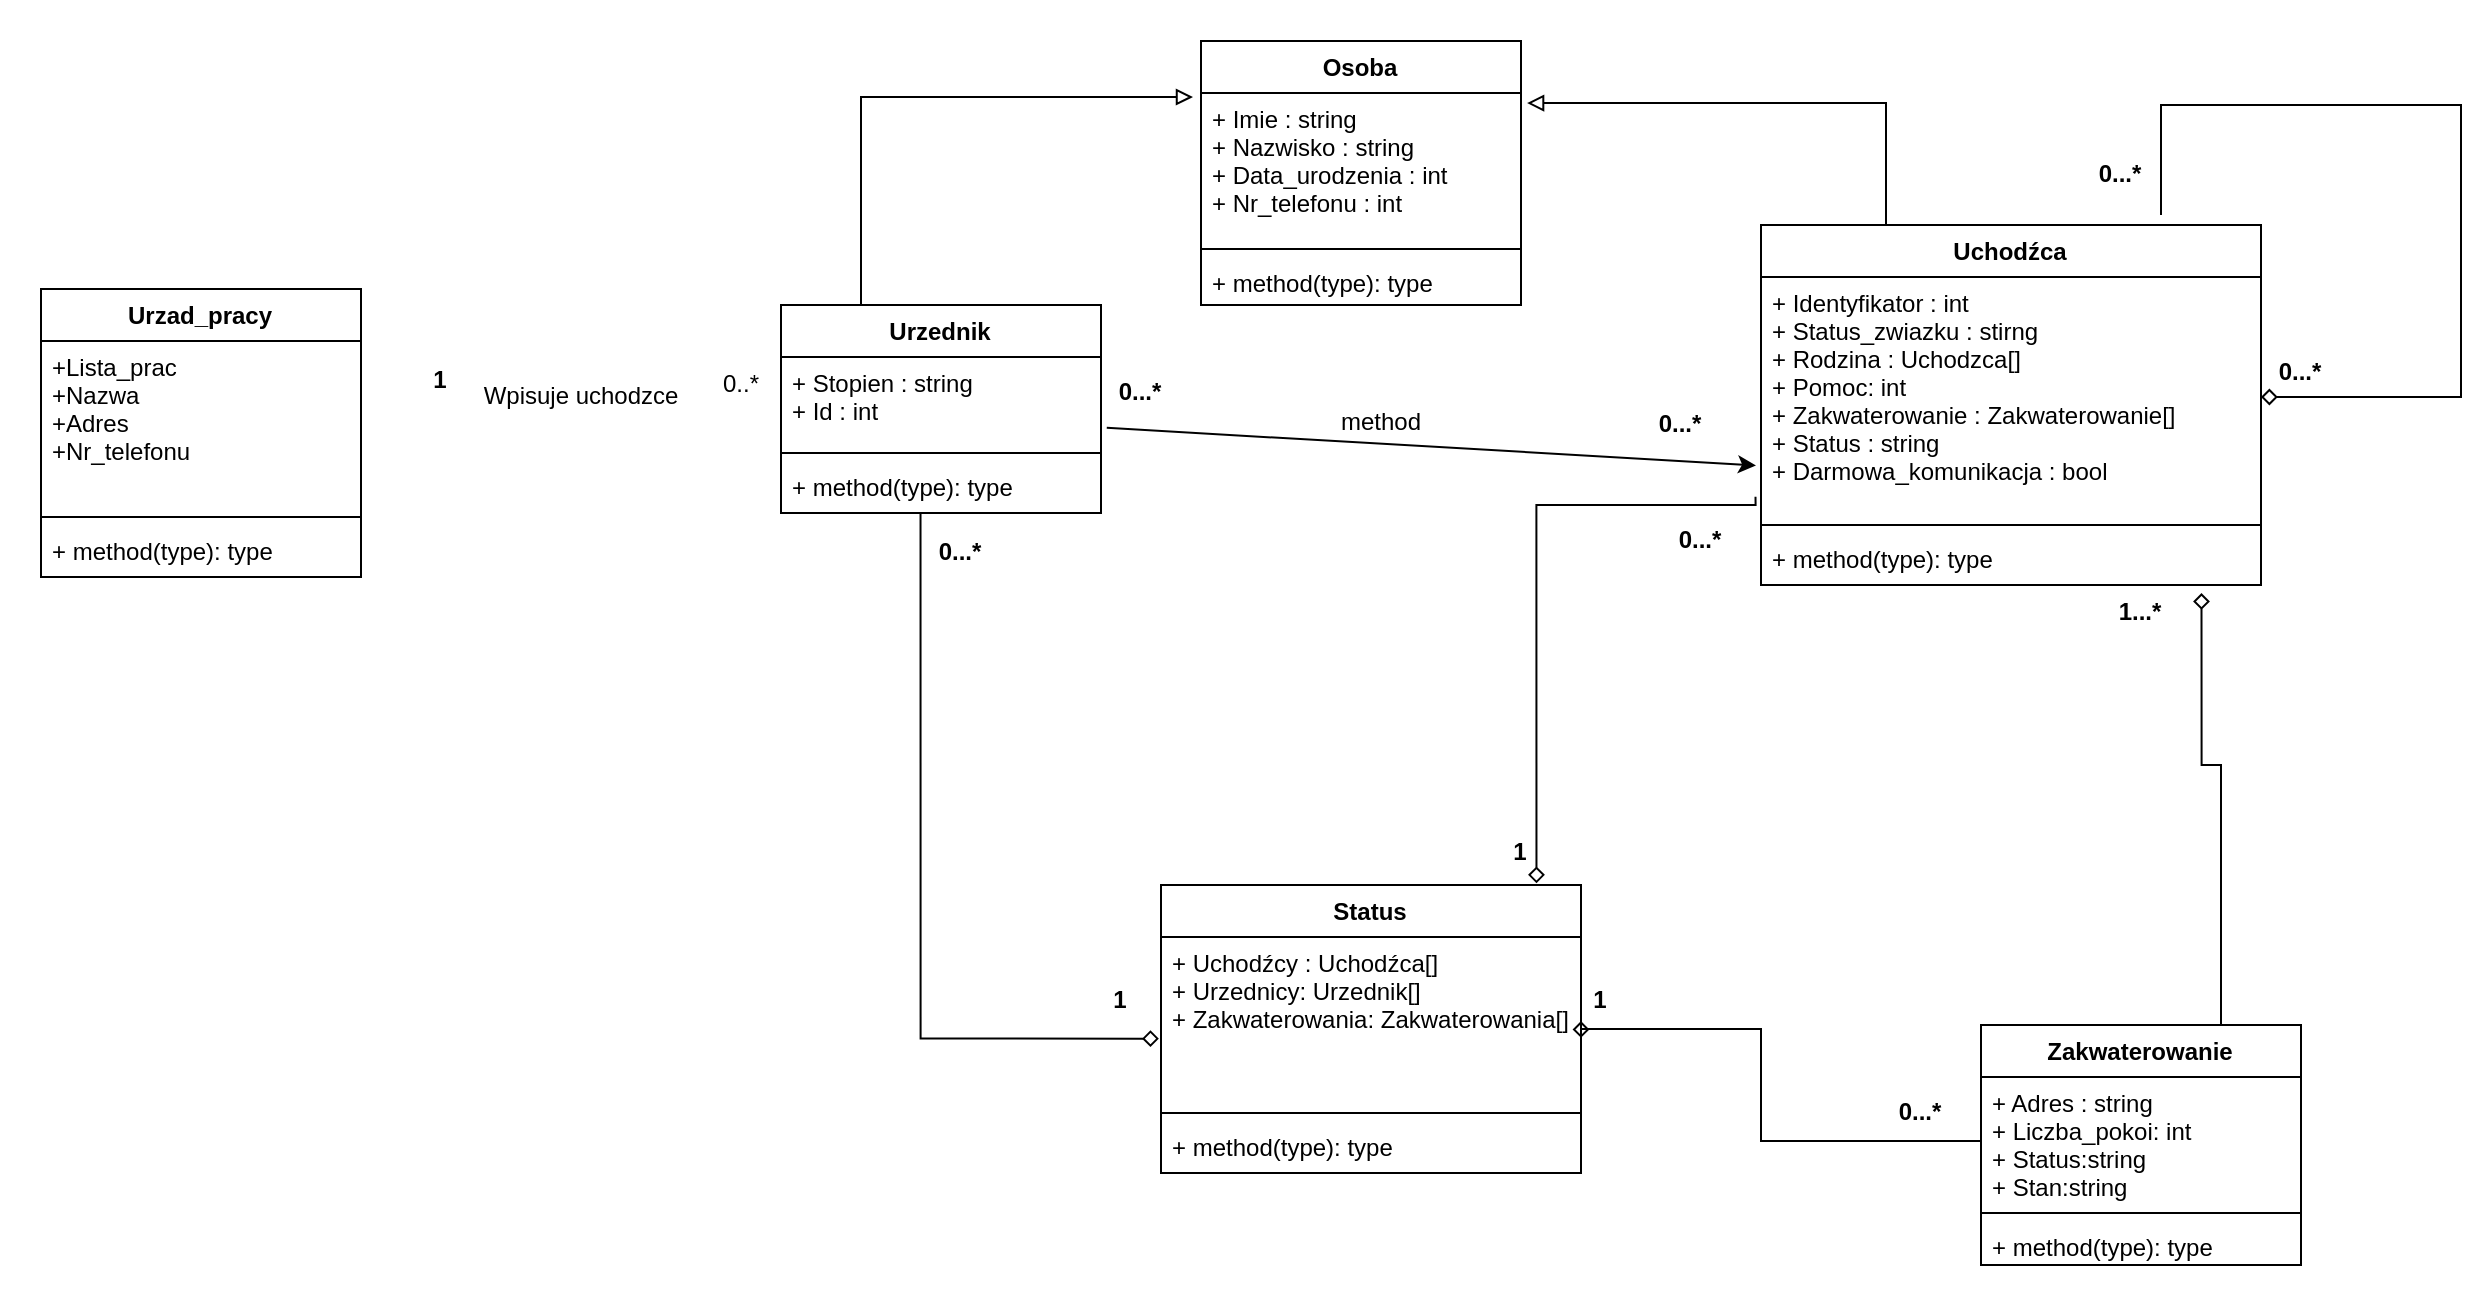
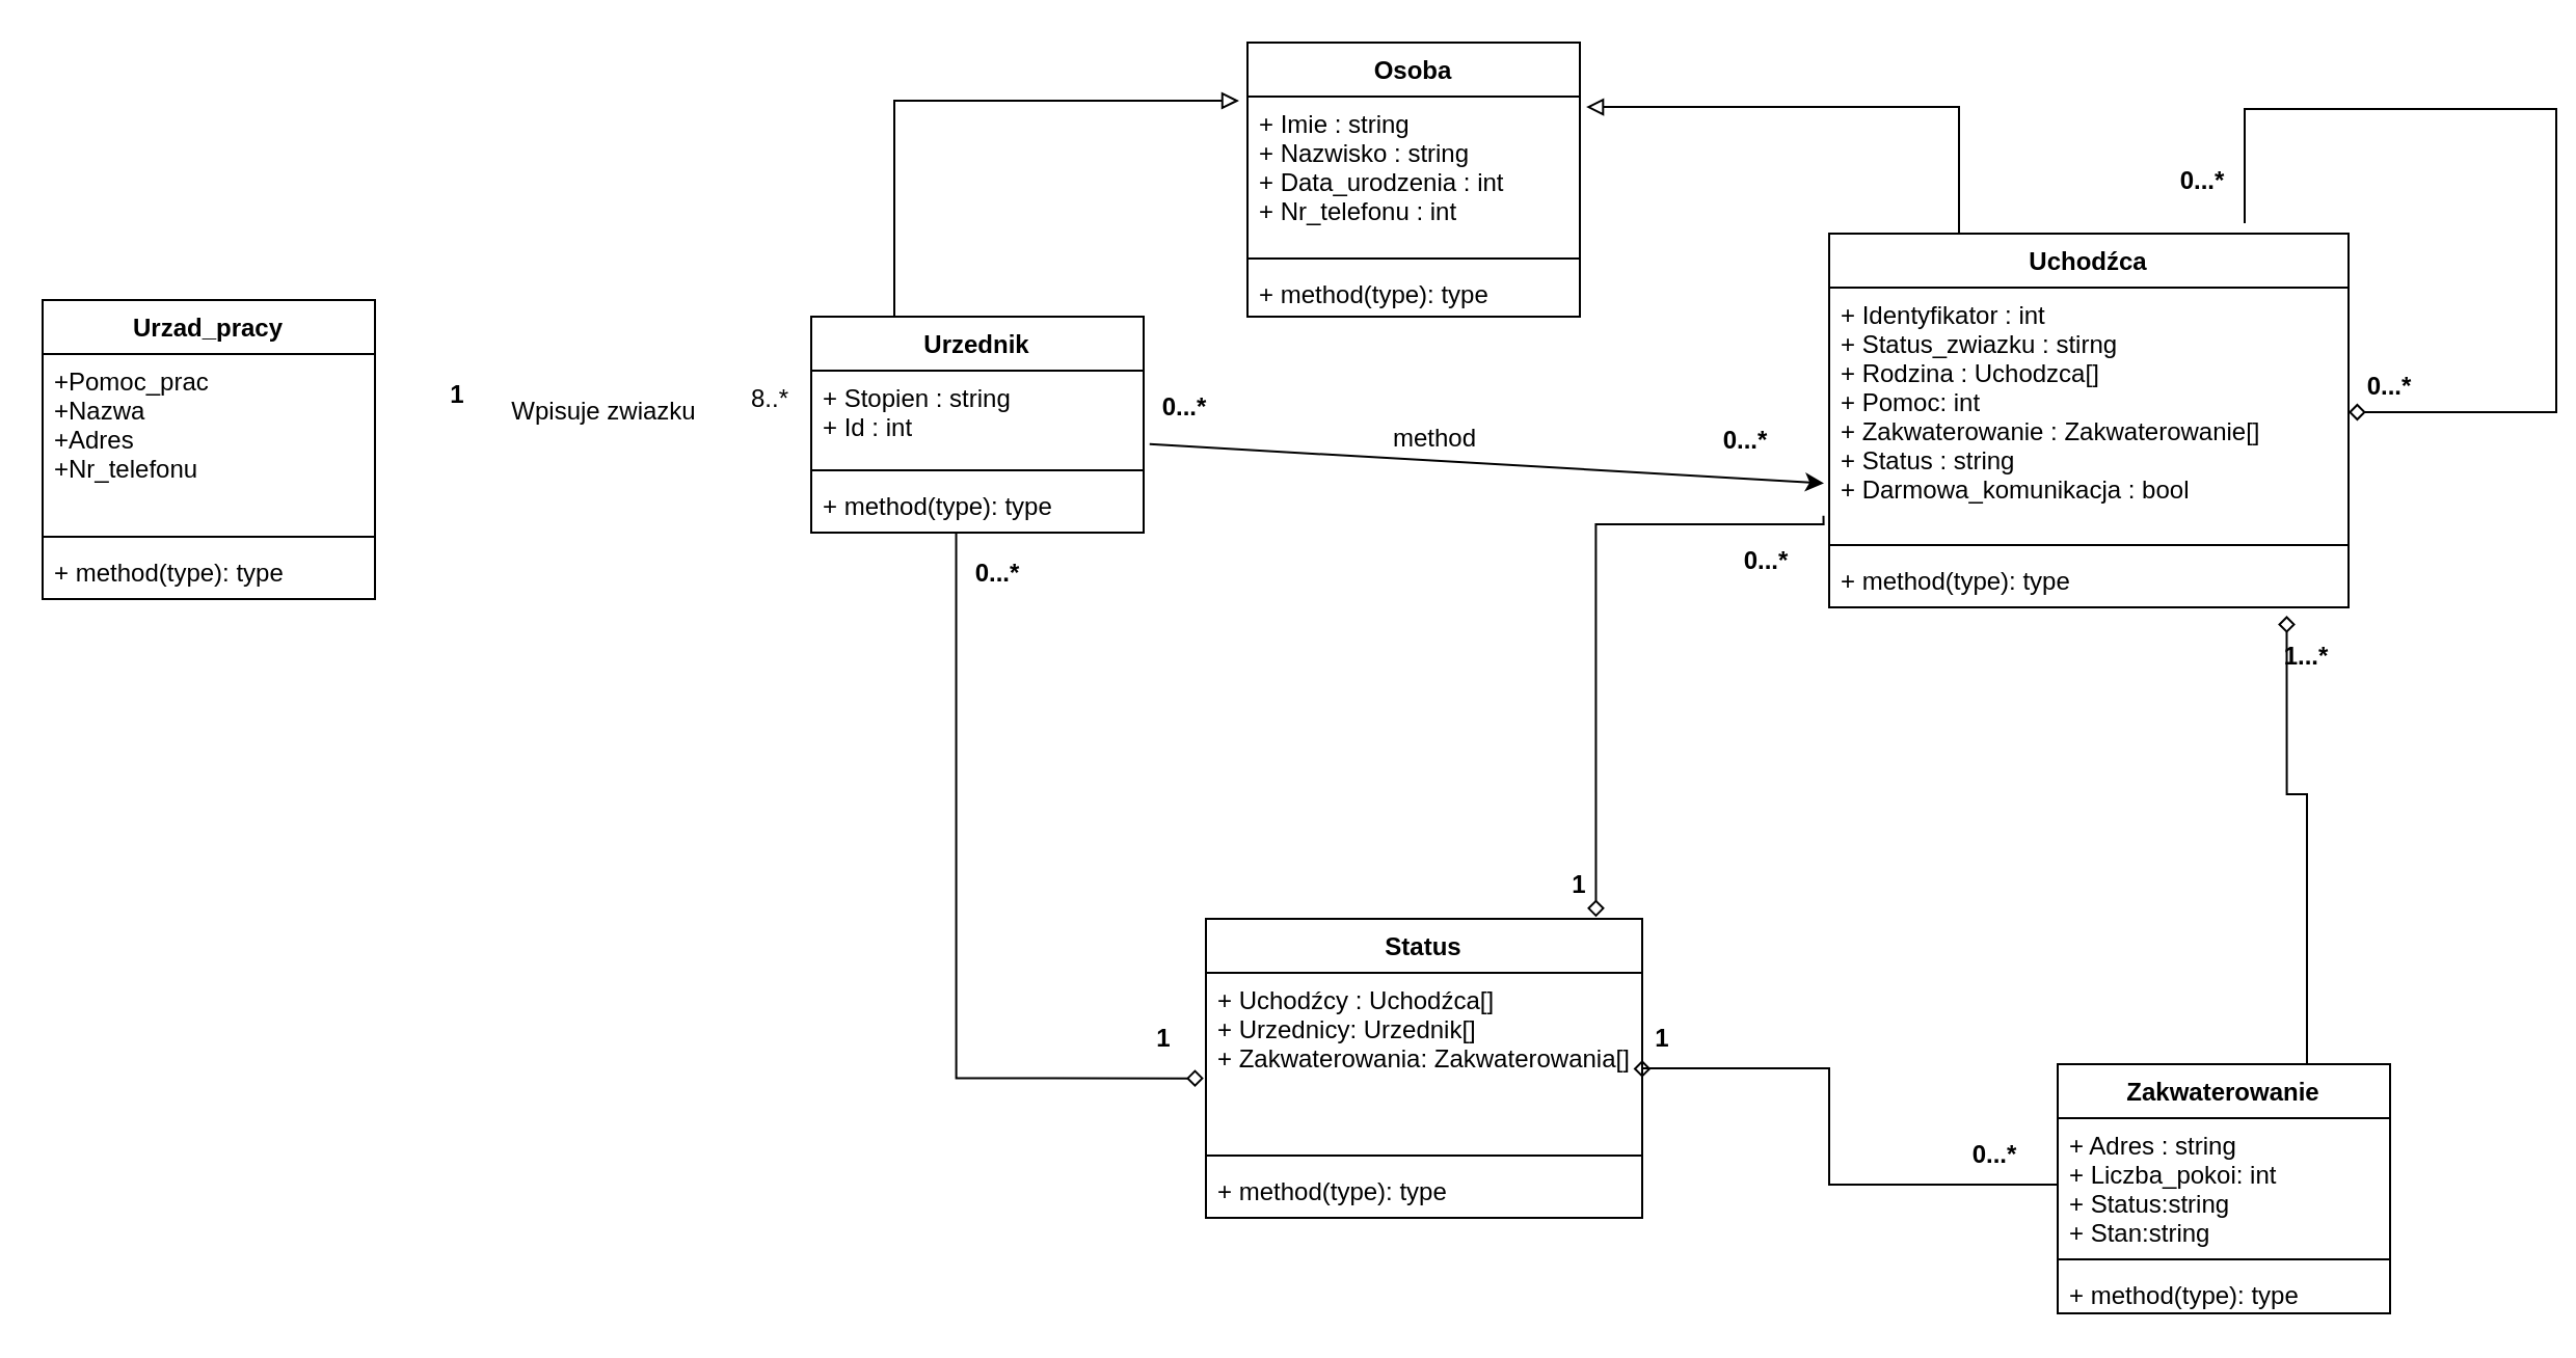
- <mxCell id="41" value="+Lista_prac&#10;+Nazwa&#10;+Adres&#10;+Nr_telefonu" style="text;strokeColor=none;fillColor=none;align=left;verticalAlign=top;spacingLeft=4;spacingRight=4;overflow=hidden;rotatable=0;points=[[0,0.5],[1,0.5]];portConstraint=eastwest;" vertex="1" parent="40"><mxGeometry y="26" width="160" height="84" as="geometry" /></mxCell>
+ <mxCell id="41" value="+Pomoc_prac&#10;+Nazwa&#10;+Adres&#10;+Nr_telefonu" style="text;strokeColor=none;fillColor=none;align=left;verticalAlign=top;spacingLeft=4;spacingRight=4;overflow=hidden;rotatable=0;points=[[0,0.5],[1,0.5]];portConstraint=eastwest;" vertex="1" parent="40"><mxGeometry y="26" width="160" height="84" as="geometry" /></mxCell>
- <mxCell id="44" value="0..*" style="text;html=1;align=center;verticalAlign=middle;resizable=0;points=[];autosize=1;strokeColor=none;fillColor=none;" vertex="1" parent="1"><mxGeometry x="355" y="182" width="30" height="20" as="geometry" /></mxCell>
+ <mxCell id="44" value="8..*" style="text;html=1;align=center;verticalAlign=middle;resizable=0;points=[];autosize=1;strokeColor=none;fillColor=none;" vertex="1" parent="1"><mxGeometry x="355" y="182" width="30" height="20" as="geometry" /></mxCell>
- <mxCell id="46" value="Wpisuje uchodzce" style="text;html=1;align=center;verticalAlign=middle;resizable=0;points=[];autosize=1;strokeColor=none;fillColor=none;" vertex="1" parent="1"><mxGeometry x="235" y="188" width="110" height="20" as="geometry" /></mxCell>
+ <mxCell id="46" value="Wpisuje zwiazku" style="text;html=1;align=center;verticalAlign=middle;resizable=0;points=[];autosize=1;strokeColor=none;fillColor=none;" vertex="1" parent="1"><mxGeometry x="235" y="188" width="110" height="20" as="geometry" /></mxCell>
- <mxCell id="31" value="1...*" style="text;align=center;fontStyle=1;verticalAlign=middle;spacingLeft=3;spacingRight=3;strokeColor=none;rotatable=0;points=[[0,0.5],[1,0.5]];portConstraint=eastwest;" parent="1" vertex="1"><mxGeometry x="1030" y="292" width="80" height="26" as="geometry" /></mxCell>
+ <mxCell id="31" value="1...*" style="text;align=center;fontStyle=1;verticalAlign=middle;spacingLeft=3;spacingRight=3;strokeColor=none;rotatable=0;points=[[0,0.5],[1,0.5]];portConstraint=eastwest;" parent="1" vertex="1"><mxGeometry x="1070" y="302" width="80" height="26" as="geometry" /></mxCell>
